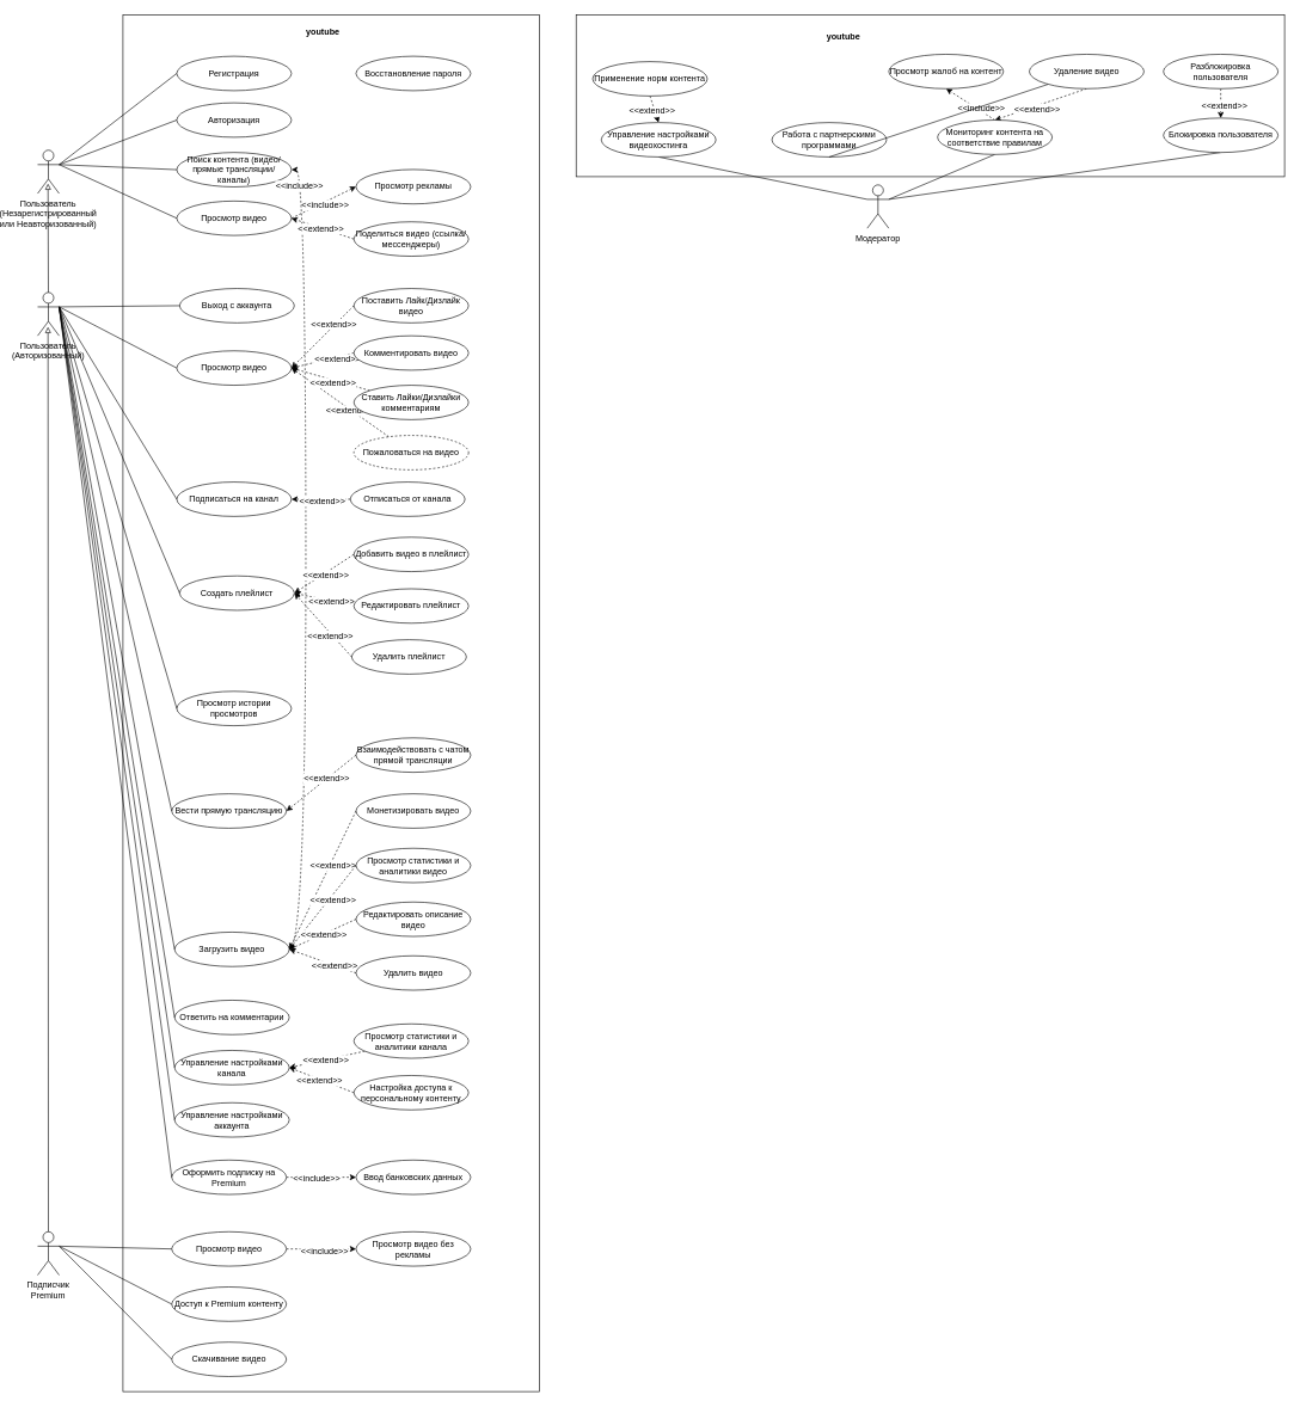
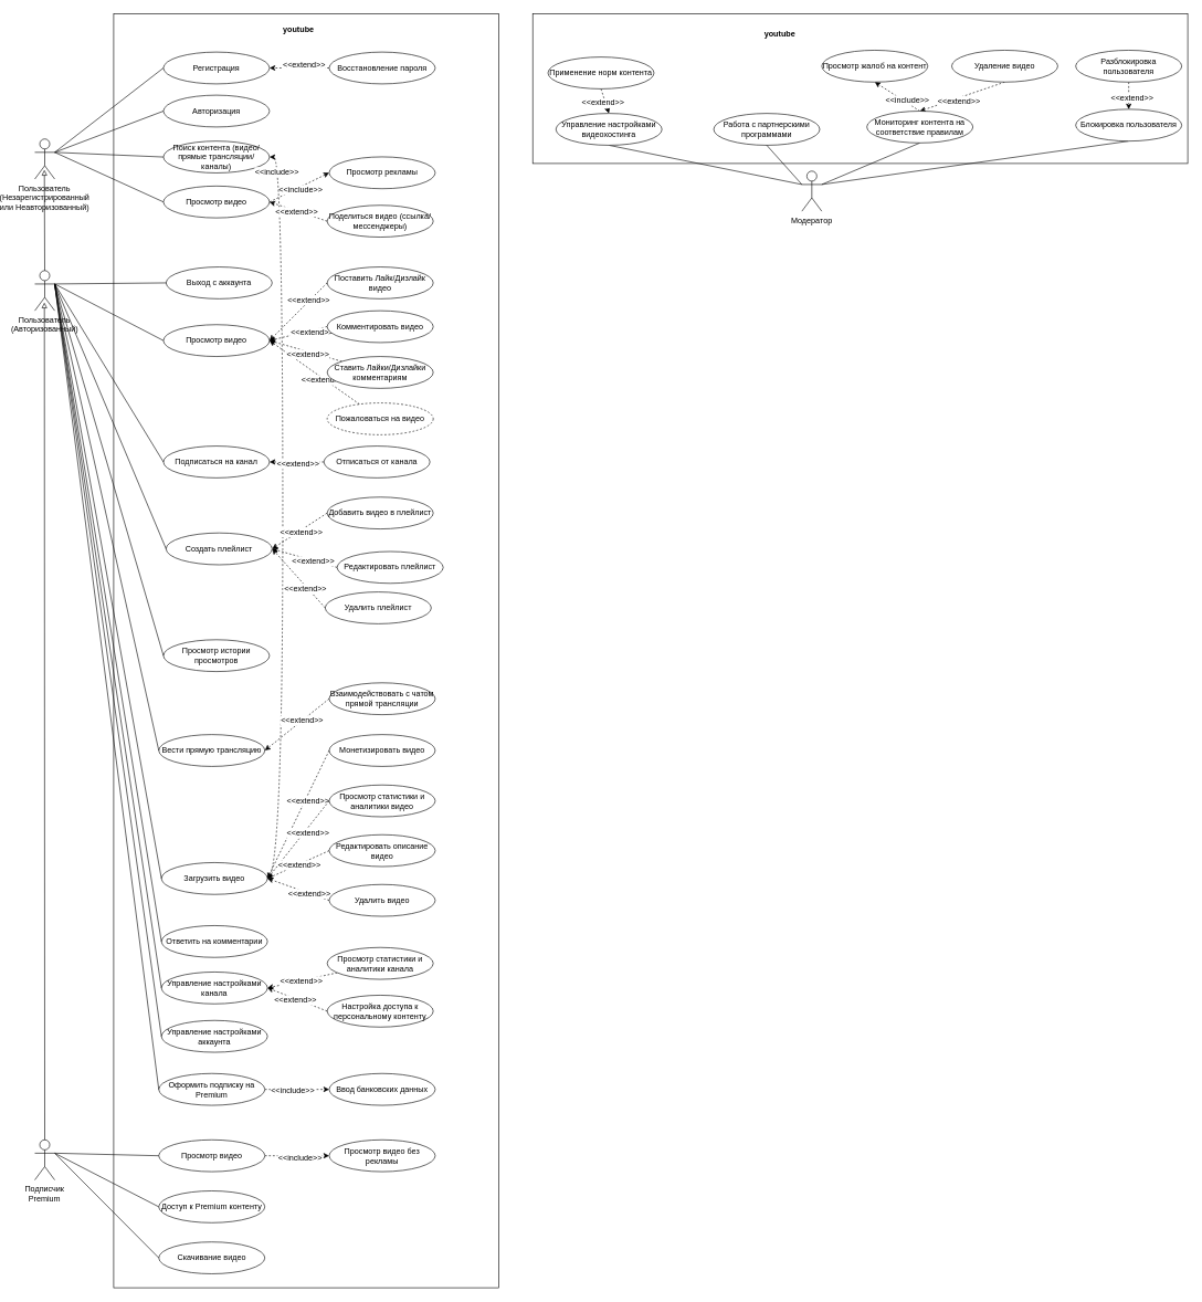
+ <mxCell id="34" style="edgeStyle=none;rounded=0;orthogonalLoop=1;jettySize=auto;html=1;entryX=1;entryY=0.5;entryDx=0;entryDy=0;dashed=1;" edge="1" parent="1" source="36" target="32"><mxGeometry relative="1" as="geometry" /></mxCell>
+ <mxCell id="35" value="&lt;span style=&quot;font-size: 12px;&quot;&gt;&amp;lt;&amp;lt;extend&amp;gt;&amp;gt;&lt;/span&gt;" style="edgeLabel;html=1;align=center;verticalAlign=middle;resizable=0;points=[];" vertex="1" connectable="0" parent="34"><mxGeometry x="-0.139" y="-5" relative="1" as="geometry"><mxPoint as="offset" /></mxGeometry></mxCell>
- <mxCell id="128" style="edgeStyle=none;rounded=0;orthogonalLoop=1;jettySize=auto;html=1;exitX=0.5;exitY=1;exitDx=0;exitDy=0;endArrow=none;endFill=0;" edge="1" parent="1" source="127" target="129"><mxGeometry relative="1" as="geometry" /></mxCell>
+ <mxCell id="128" style="edgeStyle=none;rounded=0;orthogonalLoop=1;jettySize=auto;html=1;exitX=0.5;exitY=1;exitDx=0;exitDy=0;entryX=0;entryY=0.333;entryDx=0;entryDy=0;entryPerimeter=0;endArrow=none;endFill=0;" edge="1" parent="1" source="127" target="109"><mxGeometry relative="1" as="geometry" /></mxCell>
- <mxCell id="50" value="&lt;font style=&quot;font-size: 12px;&quot;&gt;Редактировать плейлист&lt;/font&gt;" style="ellipse;whiteSpace=wrap;html=1;fontSize=12;" vertex="1" parent="1"><mxGeometry x="461" y="821" width="160" height="48" as="geometry" /></mxCell>
+ <mxCell id="50" value="&lt;font style=&quot;font-size: 12px;&quot;&gt;Редактировать плейлист&lt;/font&gt;" style="ellipse;whiteSpace=wrap;html=1;fontSize=12;" vertex="1" parent="1"><mxGeometry x="476" y="831" width="160" height="48" as="geometry" /></mxCell>
